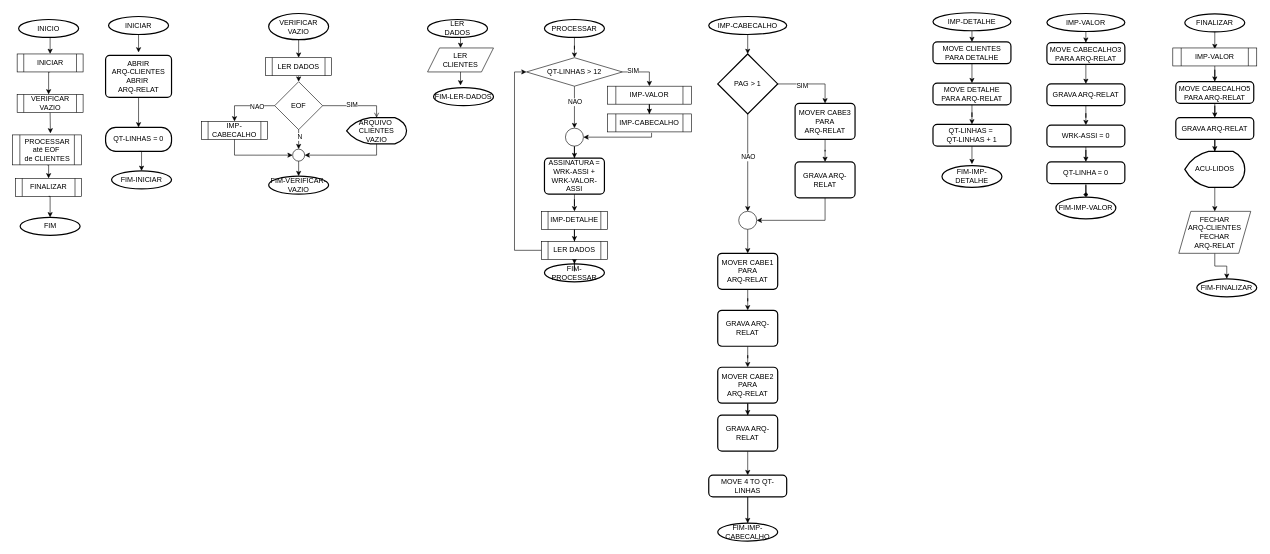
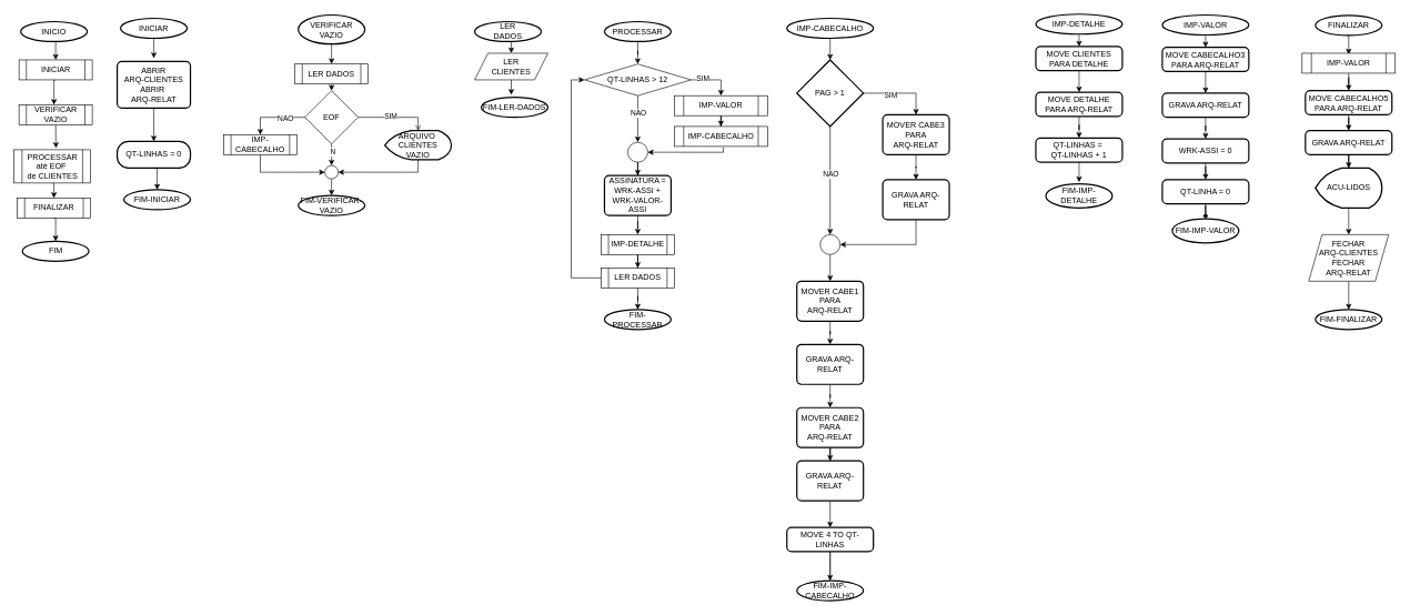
- <mxCell id="15" value="FIM-PROCESSAR" style="strokeWidth=2;html=1;shape=mxgraph.flowchart.start_1;whiteSpace=wrap;" vertex="1" parent="1"><mxGeometry x="907" y="439.5" width="100" height="30" as="geometry" /></mxCell>
+ <mxCell id="15" value="FIM-PROCESSAR" style="strokeWidth=2;html=1;shape=mxgraph.flowchart.start_1;whiteSpace=wrap;" vertex="1" parent="1"><mxGeometry x="907" y="464.5" width="100" height="30" as="geometry" /></mxCell>
- <mxCell id="17" value="FIM-FINALIZAR" style="strokeWidth=2;html=1;shape=mxgraph.flowchart.start_1;whiteSpace=wrap;" vertex="1" parent="1"><mxGeometry x="1995" y="464.5" width="100" height="30" as="geometry" /></mxCell>
+ <mxCell id="17" value="FIM-FINALIZAR" style="strokeWidth=2;html=1;shape=mxgraph.flowchart.start_1;whiteSpace=wrap;" vertex="1" parent="1"><mxGeometry x="1975" y="464.5" width="100" height="30" as="geometry" /></mxCell>
